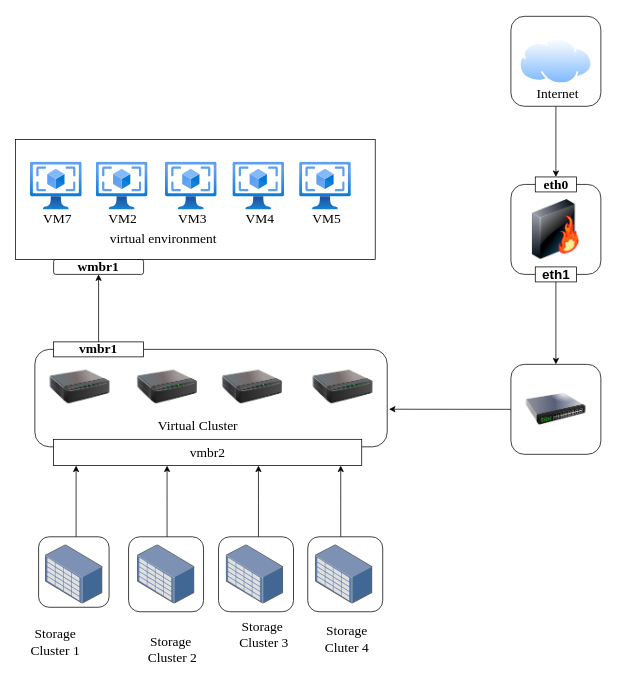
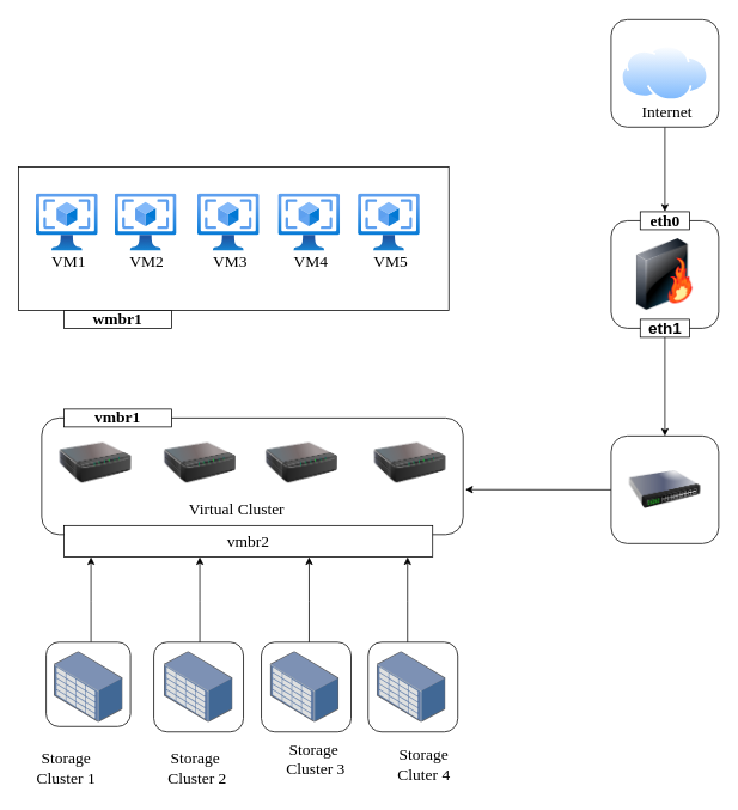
- <mxCell id="44" value="VM7" style="text;html=1;align=center;verticalAlign=middle;resizable=0;points=[];autosize=1;strokeColor=none;fillColor=none;fontSize=18;fontFamily=Times New Roman;" vertex="1" parent="1"><mxGeometry x="52" y="278" width="48" height="26" as="geometry" /></mxCell>
+ <mxCell id="44" value="VM1" style="text;html=1;align=center;verticalAlign=middle;resizable=0;points=[];autosize=1;strokeColor=none;fillColor=none;fontSize=18;fontFamily=Times New Roman;" vertex="1" parent="1"><mxGeometry x="52" y="278" width="48" height="26" as="geometry" /></mxCell>
- <mxCell id="8" value="" style="edgeStyle=none;rounded=0;jumpSize=7;orthogonalLoop=1;jettySize=auto;html=1;fontFamily=Times New Roman;fontSize=18;targetPerimeterSpacing=0;" edge="1" parent="1" source="9" target="45"><mxGeometry relative="1" as="geometry" /></mxCell>
- <mxCell id="49" value="virtual environment" style="text;html=1;align=center;verticalAlign=middle;resizable=0;points=[];autosize=1;strokeColor=none;fillColor=none;fontSize=18;fontFamily=Times New Roman;" vertex="1" parent="1"><mxGeometry x="141" y="304" width="152" height="26" as="geometry" /></mxCell>
- <mxCell id="9" value="&lt;h5 style=&quot;font-size: 18px&quot;&gt;&lt;font face=&quot;Times New Roman&quot; style=&quot;font-size: 18px&quot;&gt;wmbr1&lt;/font&gt;&lt;/h5&gt;" style="whiteSpace=wrap;html=1;glass=0;fillColor=default;fontSize=18;rounded=1;" vertex="1" parent="1"><mxGeometry x="71" y="345" width="120" height="20" as="geometry" /></mxCell>
+ <mxCell id="9" value="&lt;h5 style=&quot;font-size: 18px&quot;&gt;&lt;font face=&quot;Times New Roman&quot; style=&quot;font-size: 18px&quot;&gt;wmbr1&lt;/font&gt;&lt;/h5&gt;" style="rounded=0;whiteSpace=wrap;html=1;glass=0;fillColor=default;fontSize=18;" vertex="1" parent="1"><mxGeometry x="71" y="345" width="120" height="20" as="geometry" /></mxCell>
- <mxCell id="6" style="edgeStyle=none;rounded=0;orthogonalLoop=1;jettySize=auto;html=1;fontFamily=Times New Roman;fontSize=18;targetPerimeterSpacing=0;" edge="1" parent="1" source="7" target="9"><mxGeometry relative="1" as="geometry" /></mxCell>
- <mxCell id="35" value="Storage&lt;br&gt;Cluter 4" style="text;html=1;align=center;verticalAlign=middle;resizable=0;points=[];autosize=1;strokeColor=none;fillColor=none;fontSize=18;fontFamily=Times New Roman;" vertex="1" parent="1"><mxGeometry x="427.8" y="828" width="69" height="48" as="geometry" /></mxCell>
+ <mxCell id="35" value="Storage&lt;br&gt;Cluter 4" style="text;html=1;align=center;verticalAlign=middle;resizable=0;points=[];autosize=1;strokeColor=none;fillColor=none;fontSize=18;fontFamily=Times New Roman;" vertex="1" parent="1"><mxGeometry x="437.8" y="828" width="69" height="48" as="geometry" /></mxCell>
- <mxCell id="33" value="Storage&lt;br&gt;&amp;nbsp;Cluster 2" style="text;html=1;align=center;verticalAlign=middle;resizable=0;points=[];autosize=1;strokeColor=none;fillColor=none;fontSize=18;fontFamily=Times New Roman;" vertex="1" parent="1"><mxGeometry x="187" y="842" width="80" height="48" as="geometry" /></mxCell>
+ <mxCell id="33" value="Storage&lt;br&gt;&amp;nbsp;Cluster 2" style="text;html=1;align=center;verticalAlign=middle;resizable=0;points=[];autosize=1;strokeColor=none;fillColor=none;fontSize=18;fontFamily=Times New Roman;" vertex="1" parent="1"><mxGeometry x="177" y="832" width="80" height="48" as="geometry" /></mxCell>
